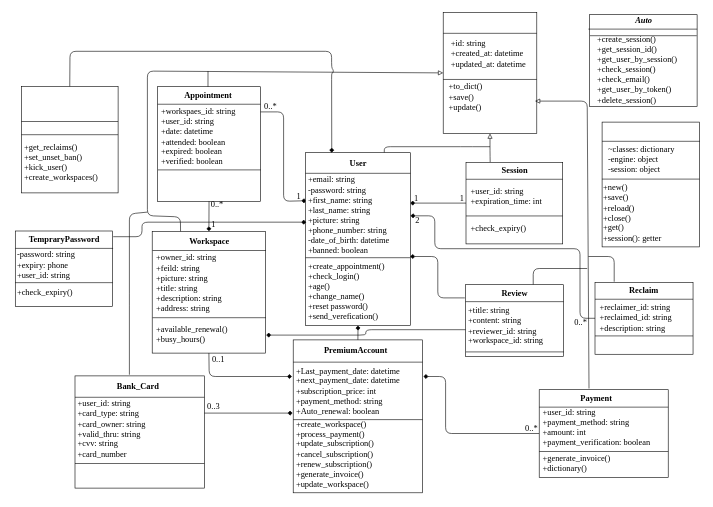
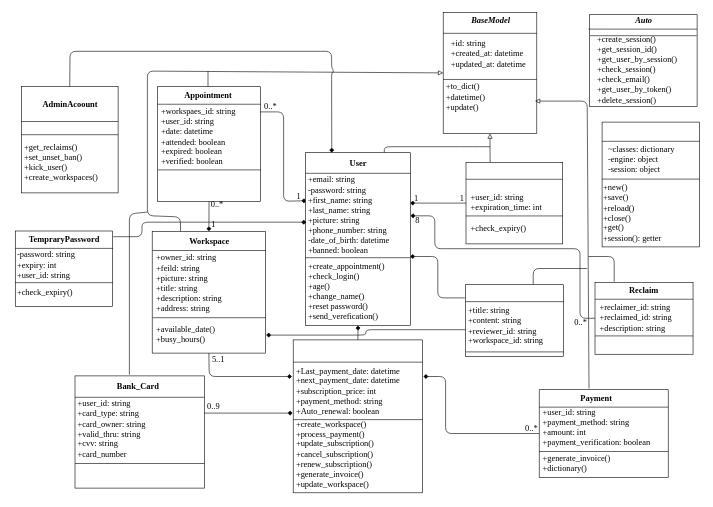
+ <mxCell id="6" value="&lt;font style=&quot;font-size: 14px;&quot; color=&quot;#000000&quot;&gt;&lt;i&gt;BaseModel&lt;/i&gt;&lt;/font&gt;" style="text;html=1;align=center;verticalAlign=middle;resizable=0;points=[];autosize=1;strokeColor=none;fillColor=none;fontStyle=1;fontFamily=Georgia;" parent="2" vertex="1"><mxGeometry x="29.5" width="98" height="29" as="geometry" /></mxCell>
- <mxCell id="8" value="&lt;div style=&quot;text-align: left; font-size: 14px;&quot;&gt;+to_dict()&lt;br&gt;+save()&lt;/div&gt;&lt;div style=&quot;text-align: left; font-size: 14px;&quot;&gt;&lt;span style=&quot;background-color: initial;&quot;&gt;+update()&lt;/span&gt;&lt;/div&gt;" style="text;html=1;align=center;verticalAlign=middle;resizable=0;points=[];autosize=1;strokeColor=none;fillColor=none;fontColor=#000000;fontFamily=Georgia;" parent="2" vertex="1"><mxGeometry x="-4" y="110.996" width="82" height="62" as="geometry" /></mxCell>
+ <mxCell id="8" value="&lt;div style=&quot;text-align: left; font-size: 14px;&quot;&gt;+to_dict()&lt;br&gt;+datetime()&lt;/div&gt;&lt;div style=&quot;text-align: left; font-size: 14px;&quot;&gt;&lt;span style=&quot;background-color: initial;&quot;&gt;+update()&lt;/span&gt;&lt;/div&gt;" style="text;html=1;align=center;verticalAlign=middle;resizable=0;points=[];autosize=1;strokeColor=none;fillColor=none;fontColor=#000000;fontFamily=Georgia;" parent="2" vertex="1"><mxGeometry x="-4" y="110.996" width="82" height="62" as="geometry" /></mxCell>
+ <mxCell id="61" value="&lt;font color=&quot;#000000&quot;&gt;&lt;span style=&quot;font-size: 14px;&quot;&gt;AdminAcoount&lt;/span&gt;&lt;/font&gt;" style="text;html=1;align=center;verticalAlign=middle;resizable=0;points=[];autosize=1;strokeColor=none;fillColor=none;fontStyle=1;fontFamily=Georgia;container=0;" parent="1" vertex="1"><mxGeometry x="52.08" y="159.997" width="127" height="29" as="geometry" /></mxCell>
- <mxCell id="72" value="&lt;font color=&quot;#000000&quot;&gt;&lt;span style=&quot;font-size: 14px;&quot;&gt;Session&lt;/span&gt;&lt;/font&gt;" style="text;html=1;align=center;verticalAlign=middle;resizable=0;points=[];autosize=1;strokeColor=none;fillColor=none;fontStyle=1;fontFamily=Georgia;container=0;" parent="67" vertex="1"><mxGeometry x="52.08" width="73" height="29" as="geometry" /></mxCell>
- <mxCell id="73" value="&lt;div style=&quot;font-size: 14px;&quot;&gt;+user_id: string&lt;/div&gt;&lt;div style=&quot;font-size: 14px;&quot;&gt;&lt;/div&gt;&lt;span style=&quot;font-size: 14px;&quot;&gt;+expiration_time: int&lt;/span&gt;" style="text;html=1;align=left;verticalAlign=middle;resizable=0;points=[];autosize=1;strokeColor=none;fillColor=none;fontColor=#000000;fontFamily=Georgia;container=0;" parent="67" vertex="1"><mxGeometry x="14.076" y="33.942" width="152" height="46" as="geometry" /></mxCell>
+ <mxCell id="73" value="&lt;div style=&quot;font-size: 14px;&quot;&gt;+user_id: string&lt;/div&gt;&lt;div style=&quot;font-size: 14px;&quot;&gt;&lt;/div&gt;&lt;span style=&quot;font-size: 14px;&quot;&gt;+expiration_time: int&lt;/span&gt;" style="text;html=1;align=left;verticalAlign=middle;resizable=0;points=[];autosize=1;strokeColor=none;fillColor=none;fontColor=#000000;fontFamily=Georgia;container=0;" parent="67" vertex="1"><mxGeometry x="14.076" y="43.942" width="152" height="46" as="geometry" /></mxCell>
- <mxCell id="76" value="2" style="text;html=1;align=center;verticalAlign=middle;resizable=0;points=[];autosize=1;strokeColor=none;fillColor=none;fontSize=14;fontFamily=Georgia;fontColor=#000000;" parent="1" vertex="1"><mxGeometry x="682" y="352" width="26" height="29" as="geometry" /></mxCell>
+ <mxCell id="76" value="8" style="text;html=1;align=center;verticalAlign=middle;resizable=0;points=[];autosize=1;strokeColor=none;fillColor=none;fontSize=14;fontFamily=Georgia;fontColor=#000000;" parent="1" vertex="1"><mxGeometry x="682" y="352" width="26" height="29" as="geometry" /></mxCell>
- <mxCell id="117" value="&lt;div style=&quot;font-size: 14px;&quot;&gt;-password: string&lt;/div&gt;&lt;div style=&quot;font-size: 14px;&quot;&gt;+expiry: phone&lt;/div&gt;&lt;div style=&quot;font-size: 14px;&quot;&gt;+user_id: string&lt;/div&gt;" style="text;html=1;align=left;verticalAlign=middle;resizable=0;points=[];autosize=1;strokeColor=none;fillColor=none;fontColor=#000000;fontFamily=Georgia;container=0;" parent="113" vertex="1"><mxGeometry x="5.91" y="26.281" width="126" height="62" as="geometry" /></mxCell>
+ <mxCell id="117" value="&lt;div style=&quot;font-size: 14px;&quot;&gt;-password: string&lt;/div&gt;&lt;div style=&quot;font-size: 14px;&quot;&gt;+expiry: int&lt;/div&gt;&lt;div style=&quot;font-size: 14px;&quot;&gt;+user_id: string&lt;/div&gt;" style="text;html=1;align=left;verticalAlign=middle;resizable=0;points=[];autosize=1;strokeColor=none;fillColor=none;fontColor=#000000;fontFamily=Georgia;container=0;" parent="113" vertex="1"><mxGeometry x="5.91" y="26.281" width="126" height="62" as="geometry" /></mxCell>
- <mxCell id="103" value="&lt;font color=&quot;#000000&quot;&gt;&lt;span style=&quot;font-size: 14px;&quot;&gt;Review&lt;/span&gt;&lt;/font&gt;" style="text;html=1;align=center;verticalAlign=middle;resizable=0;points=[];autosize=1;strokeColor=none;fillColor=none;fontStyle=1;fontFamily=Georgia;container=0;" parent="1" vertex="1"><mxGeometry x="821.966" y="474" width="70" height="29" as="geometry" /></mxCell>
- <mxCell id="27" value="&lt;div style=&quot;font-size: 14px;&quot;&gt;+available_renewal()&lt;br&gt;+busy_hours()&lt;/div&gt;" style="text;html=1;align=left;verticalAlign=middle;resizable=0;points=[];autosize=1;strokeColor=none;fillColor=none;fontColor=#000000;fontFamily=Georgia;container=0;" parent="1" vertex="1"><mxGeometry x="257.801" y="533.996" width="128" height="46" as="geometry" /></mxCell>
+ <mxCell id="27" value="&lt;div style=&quot;font-size: 14px;&quot;&gt;+available_date()&lt;br&gt;+busy_hours()&lt;/div&gt;" style="text;html=1;align=left;verticalAlign=middle;resizable=0;points=[];autosize=1;strokeColor=none;fillColor=none;fontColor=#000000;fontFamily=Georgia;container=0;" parent="1" vertex="1"><mxGeometry x="257.801" y="533.996" width="128" height="46" as="geometry" /></mxCell>
- <mxCell id="43" value="&lt;font color=&quot;#000000&quot;&gt;&lt;span style=&quot;font-size: 14px;&quot;&gt;PremiumAccount&lt;/span&gt;&lt;/font&gt;" style="text;html=1;align=center;verticalAlign=middle;resizable=0;points=[];autosize=1;strokeColor=none;fillColor=none;fontStyle=1;fontFamily=Georgia;container=0;" parent="39" vertex="1"><mxGeometry x="31.998" y="4.162" width="145" height="29" as="geometry" /></mxCell>
- <mxCell id="57" value="0..1" style="text;html=1;align=center;verticalAlign=middle;resizable=0;points=[];autosize=1;strokeColor=none;fillColor=none;fontSize=14;fontFamily=Georgia;fontColor=#000000;" parent="1" vertex="1"><mxGeometry x="343" y="585" width="40" height="29" as="geometry" /></mxCell>
+ <mxCell id="57" value="5..1" style="text;html=1;align=center;verticalAlign=middle;resizable=0;points=[];autosize=1;strokeColor=none;fillColor=none;fontSize=14;fontFamily=Georgia;fontColor=#000000;" parent="1" vertex="1"><mxGeometry x="343" y="585" width="40" height="29" as="geometry" /></mxCell>
- <mxCell id="85" value="0..3" style="text;html=1;align=center;verticalAlign=middle;resizable=0;points=[];autosize=1;strokeColor=none;fillColor=none;fontSize=14;fontFamily=Georgia;fontColor=#000000;" parent="1" vertex="1"><mxGeometry x="334" y="662" width="42" height="29" as="geometry" /></mxCell>
+ <mxCell id="85" value="0..9" style="text;html=1;align=center;verticalAlign=middle;resizable=0;points=[];autosize=1;strokeColor=none;fillColor=none;fontSize=14;fontFamily=Georgia;fontColor=#000000;" parent="1" vertex="1"><mxGeometry x="334" y="662" width="42" height="29" as="geometry" /></mxCell>
